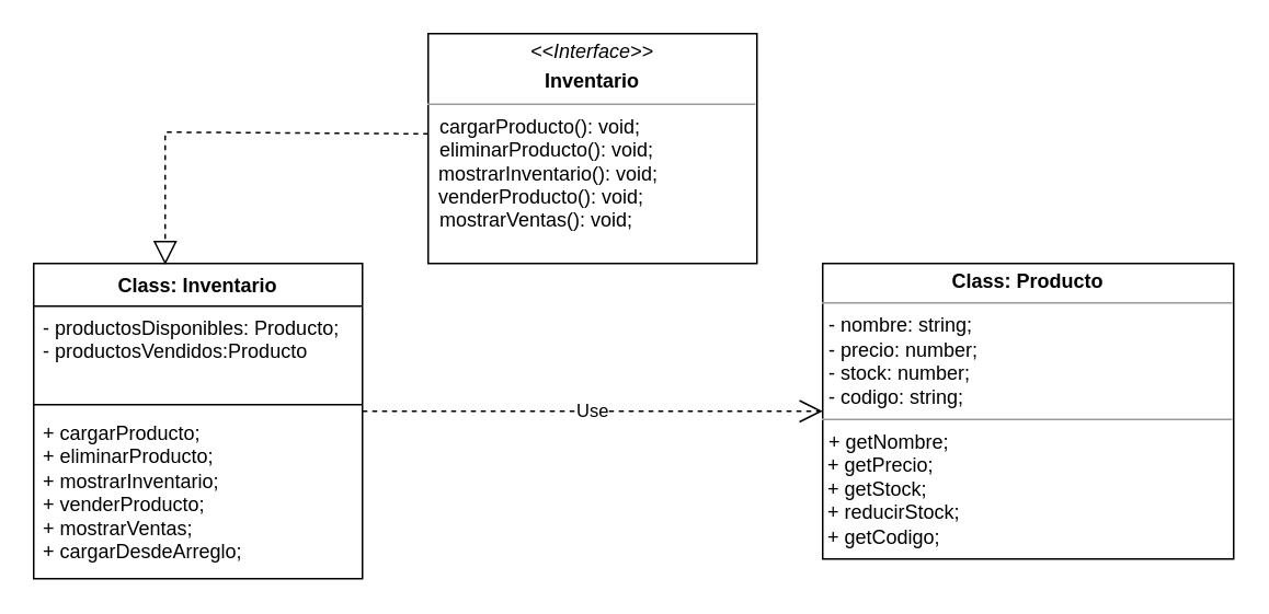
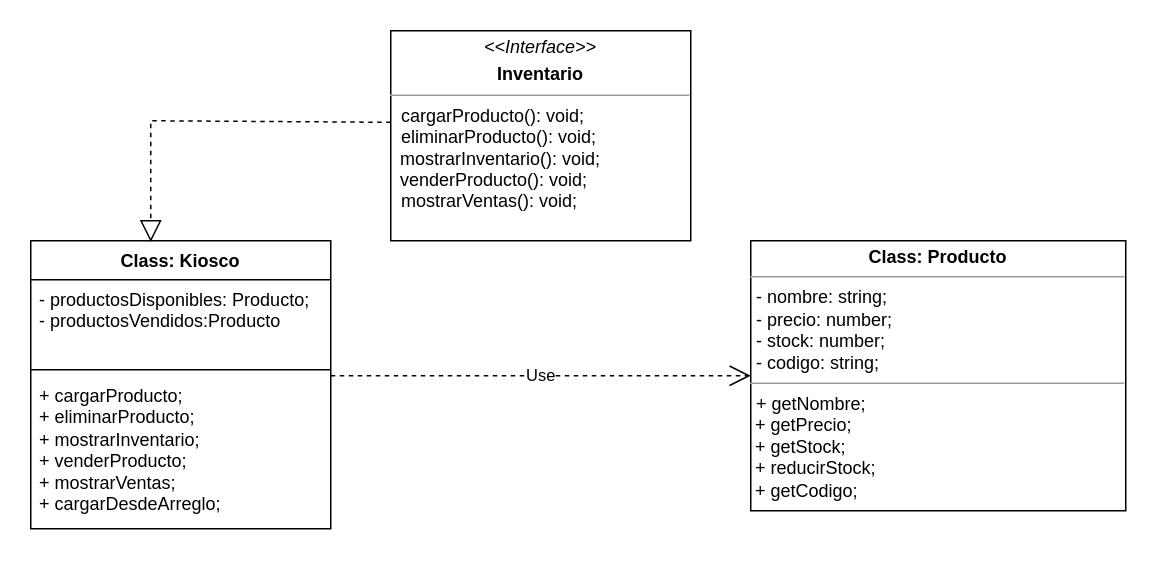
- <mxCell id="3" value="Class: Inventario" style="swimlane;fontStyle=1;align=center;verticalAlign=top;childLayout=stackLayout;horizontal=1;startSize=26;horizontalStack=0;resizeParent=1;resizeParentMax=0;resizeLast=0;collapsible=1;marginBottom=0;whiteSpace=wrap;html=1;" parent="1" vertex="1"><mxGeometry x="20" y="160" width="200" height="192" as="geometry" /></mxCell>
+ <mxCell id="3" value="Class: Kiosco" style="swimlane;fontStyle=1;align=center;verticalAlign=top;childLayout=stackLayout;horizontal=1;startSize=26;horizontalStack=0;resizeParent=1;resizeParentMax=0;resizeLast=0;collapsible=1;marginBottom=0;whiteSpace=wrap;html=1;" parent="1" vertex="1"><mxGeometry x="20" y="160" width="200" height="192" as="geometry" /></mxCell>
